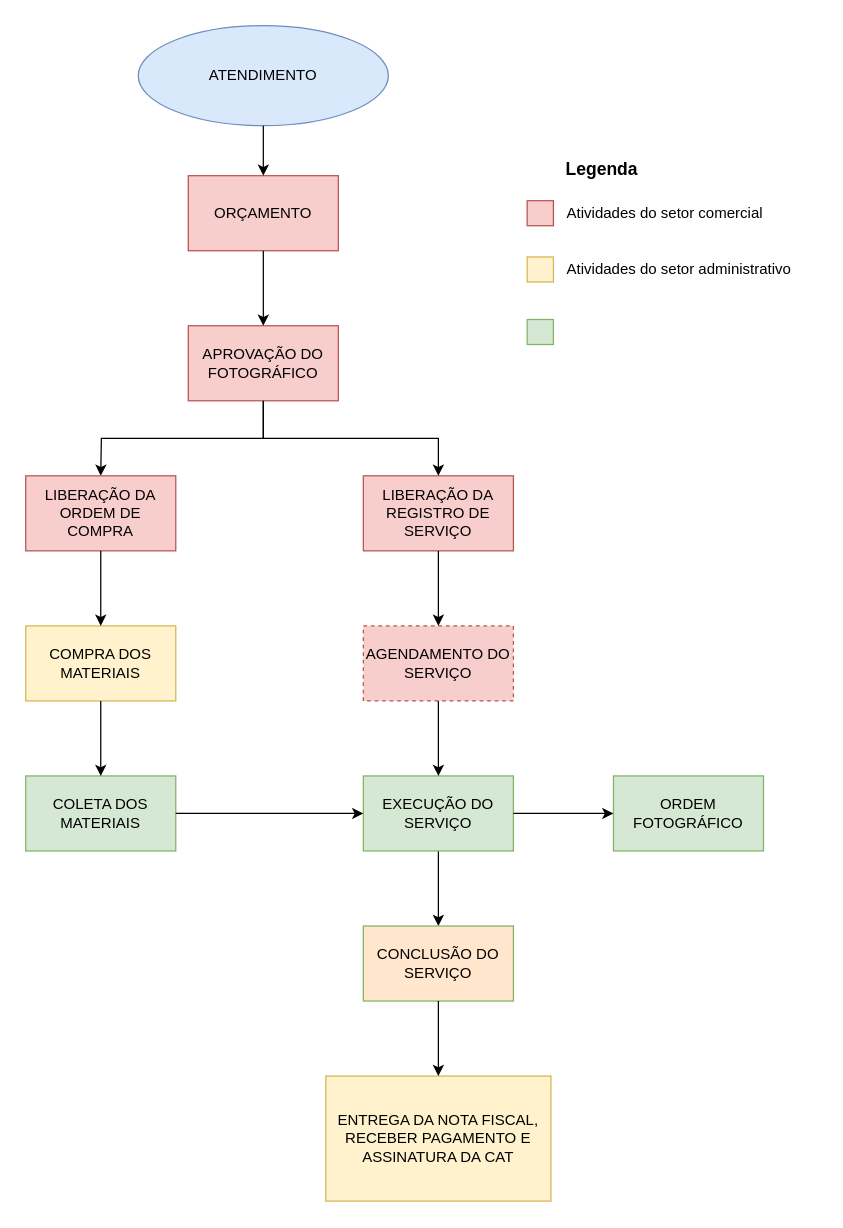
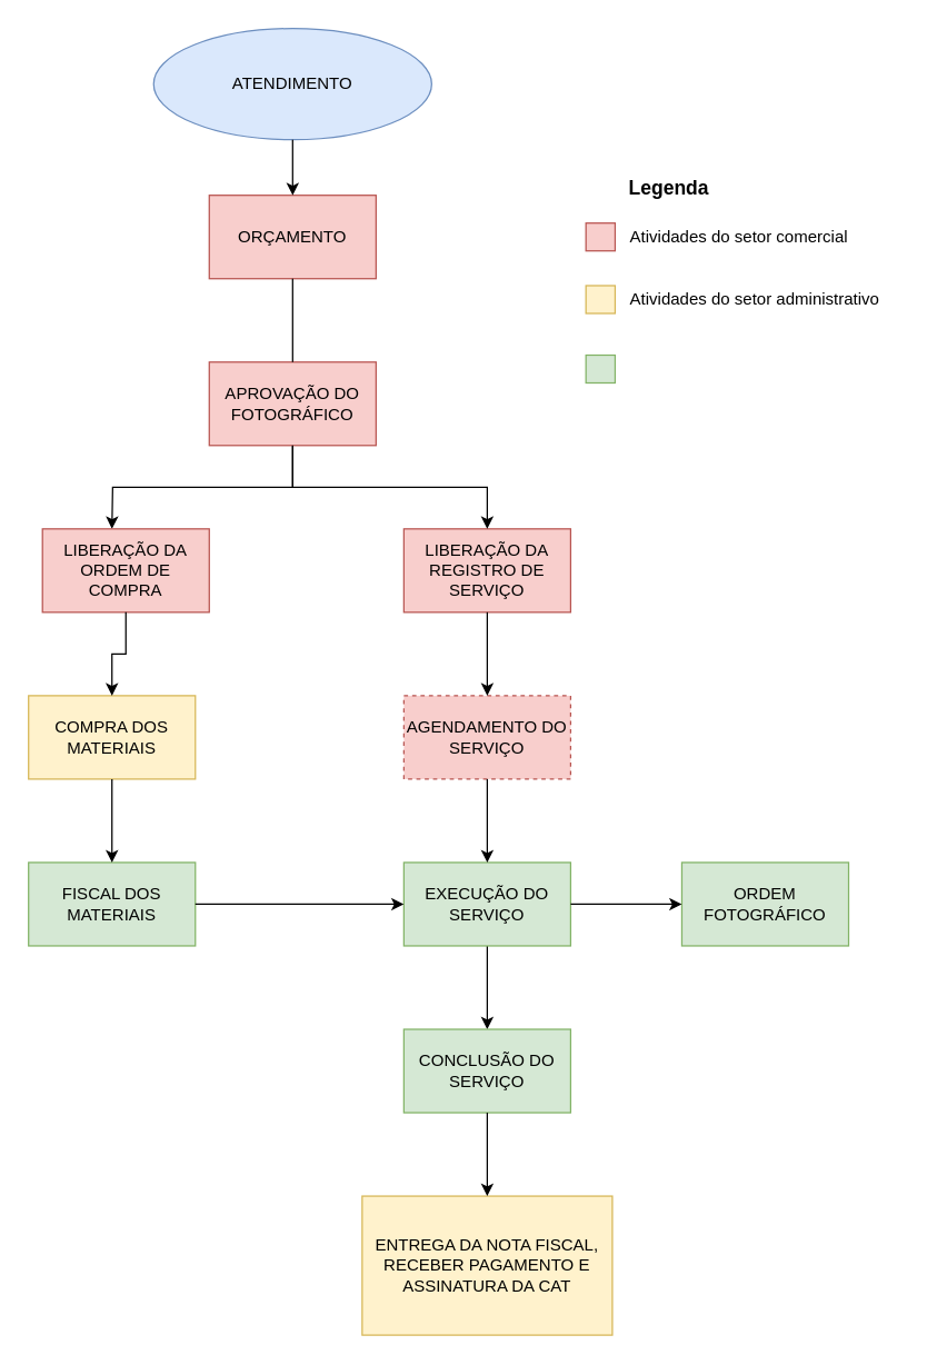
- <mxCell id="8" style="edgeStyle=orthogonalEdgeStyle;rounded=0;orthogonalLoop=1;jettySize=auto;html=1;exitX=0.5;exitY=1;exitDx=0;exitDy=0;entryX=0.5;entryY=0;entryDx=0;entryDy=0;" edge="1" parent="2" source="4" target="7"><mxGeometry relative="1" as="geometry" /></mxCell>
+ <mxCell id="8" style="edgeStyle=orthogonalEdgeStyle;rounded=0;orthogonalLoop=1;jettySize=auto;html=1;exitX=0.5;exitY=1;exitDx=0;exitDy=0;entryX=0.5;entryY=0;entryDx=0;entryDy=0;endArrow=none;" edge="1" parent="2" source="4" target="7"><mxGeometry relative="1" as="geometry" /></mxCell>
- <mxCell id="9" value="LIBERAÇÃO DA ORDEM DE COMPRA" style="rounded=0;whiteSpace=wrap;html=1;fillColor=#f8cecc;strokeColor=#b85450;" vertex="1" parent="2"><mxGeometry y="360" width="120" height="60" as="geometry" /></mxCell>
+ <mxCell id="9" value="LIBERAÇÃO DA ORDEM DE COMPRA" style="rounded=0;whiteSpace=wrap;html=1;fillColor=#f8cecc;strokeColor=#b85450;" vertex="1" parent="2"><mxGeometry x="10" y="360" width="120" height="60" as="geometry" /></mxCell>
- <mxCell id="16" value="COLETA DOS MATERIAIS" style="rounded=0;whiteSpace=wrap;html=1;fillColor=#d5e8d4;strokeColor=#82b366;" vertex="1" parent="2"><mxGeometry y="600" width="120" height="60" as="geometry" /></mxCell>
+ <mxCell id="16" value="FISCAL DOS MATERIAIS" style="rounded=0;whiteSpace=wrap;html=1;fillColor=#d5e8d4;strokeColor=#82b366;" vertex="1" parent="2"><mxGeometry y="600" width="120" height="60" as="geometry" /></mxCell>
- <mxCell id="23" value="CONCLUSÃO DO SERVIÇO" style="rounded=0;whiteSpace=wrap;html=1;fillColor=#ffe6cc;strokeColor=#82b366;" vertex="1" parent="2"><mxGeometry x="270" y="720" width="120" height="60" as="geometry" /></mxCell>
+ <mxCell id="23" value="CONCLUSÃO DO SERVIÇO" style="rounded=0;whiteSpace=wrap;html=1;fillColor=#d5e8d4;strokeColor=#82b366;" vertex="1" parent="2"><mxGeometry x="270" y="720" width="120" height="60" as="geometry" /></mxCell>
